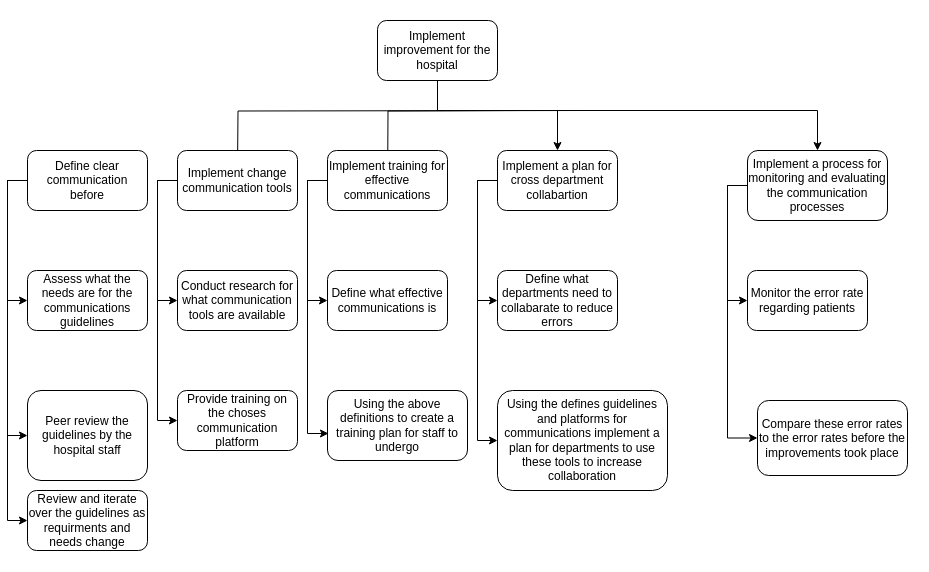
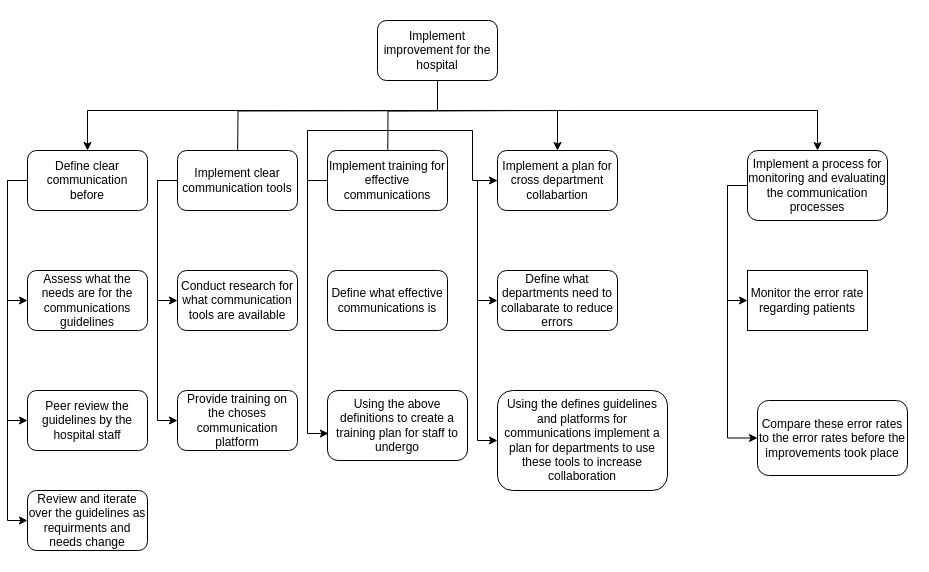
+ <mxCell id="2" style="edgeStyle=orthogonalEdgeStyle;rounded=0;orthogonalLoop=1;jettySize=auto;html=1;exitX=0.5;exitY=1;exitDx=0;exitDy=0;entryX=0.5;entryY=0;entryDx=0;entryDy=0;" edge="1" parent="1" source="7" target="11"><mxGeometry relative="1" as="geometry"><mxPoint x="190" y="150" as="targetPoint" /><Array as="points"><mxPoint x="430" y="110" /><mxPoint x="80" y="110" /></Array></mxGeometry></mxCell>
- <mxCell id="14" value="Implement change communication tools" style="rounded=1;whiteSpace=wrap;html=1;" vertex="1" parent="1"><mxGeometry x="170" y="150" width="120" height="60" as="geometry" /></mxCell>
+ <mxCell id="14" value="Implement clear communication tools" style="rounded=1;whiteSpace=wrap;html=1;" vertex="1" parent="1"><mxGeometry x="170" y="150" width="120" height="60" as="geometry" /></mxCell>
- <mxCell id="15" style="edgeStyle=orthogonalEdgeStyle;rounded=0;orthogonalLoop=1;jettySize=auto;html=1;exitX=0;exitY=0.5;exitDx=0;exitDy=0;entryX=0;entryY=0.5;entryDx=0;entryDy=0;" edge="1" parent="1" source="17" target="29"><mxGeometry relative="1" as="geometry" /></mxCell>
+ <mxCell id="15" style="edgeStyle=orthogonalEdgeStyle;rounded=0;orthogonalLoop=1;jettySize=auto;html=1;exitX=0;exitY=0.5;exitDx=0;exitDy=0;" edge="1" parent="1" source="17" target="20"><mxGeometry relative="1" as="geometry" /></mxCell>
- <mxCell id="33" value="Monitor the error rate regarding patients" style="rounded=1;whiteSpace=wrap;html=1;" vertex="1" parent="1"><mxGeometry x="740" y="270" width="120" height="60" as="geometry" /></mxCell>
+ <mxCell id="33" value="Monitor the error rate regarding patients" style="whiteSpace=wrap;html=1;rounded=0;" vertex="1" parent="1"><mxGeometry x="740" y="270" width="120" height="60" as="geometry" /></mxCell>
- <mxCell id="25" value="Peer review the guidelines by the hospital staff" style="rounded=1;whiteSpace=wrap;html=1;" vertex="1" parent="1"><mxGeometry x="20" y="390" width="120" height="90" as="geometry" /></mxCell>
+ <mxCell id="25" value="Peer review the guidelines by the hospital staff" style="rounded=1;whiteSpace=wrap;html=1;" vertex="1" parent="1"><mxGeometry x="20" y="390" width="120" height="60" as="geometry" /></mxCell>
